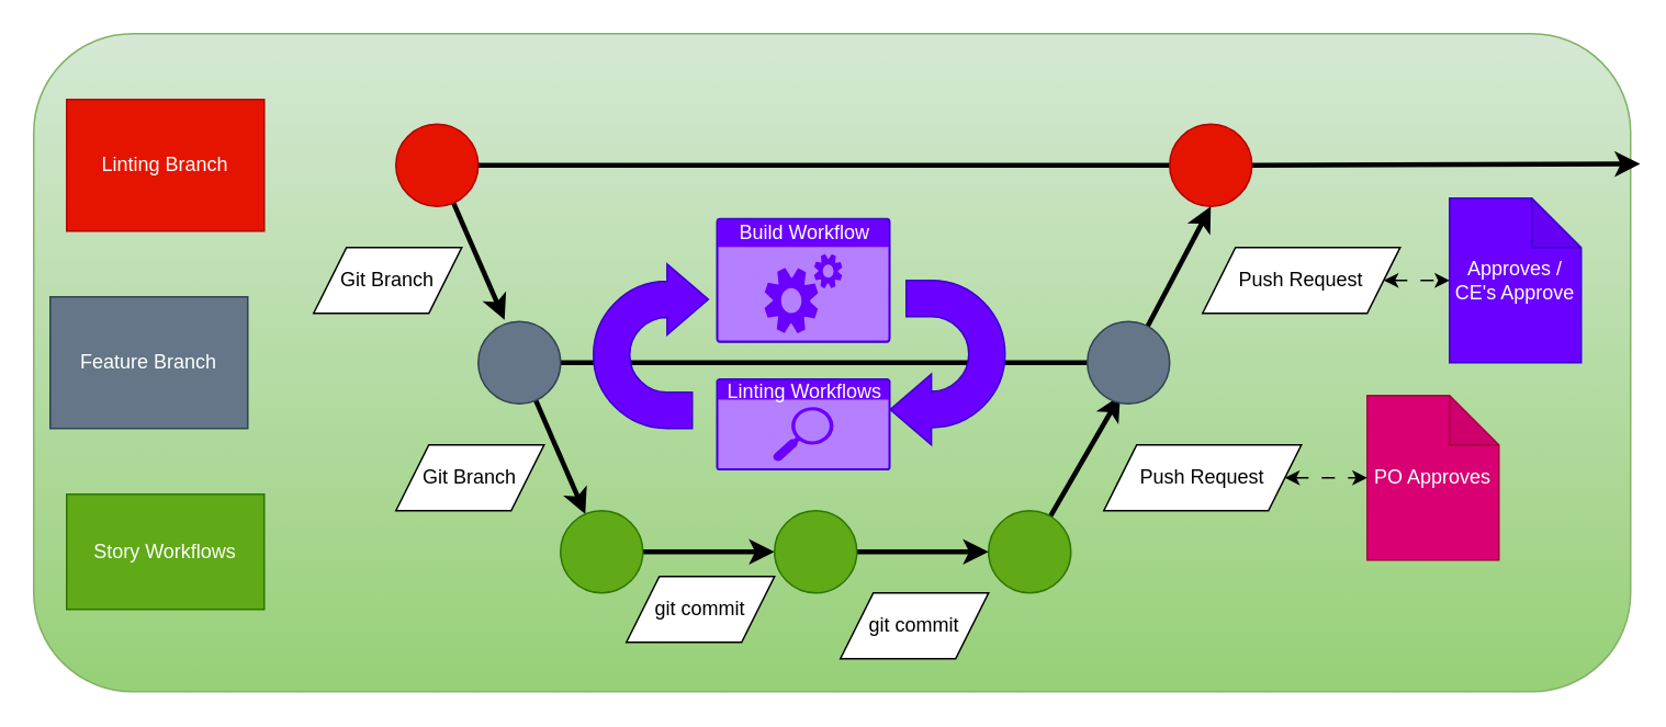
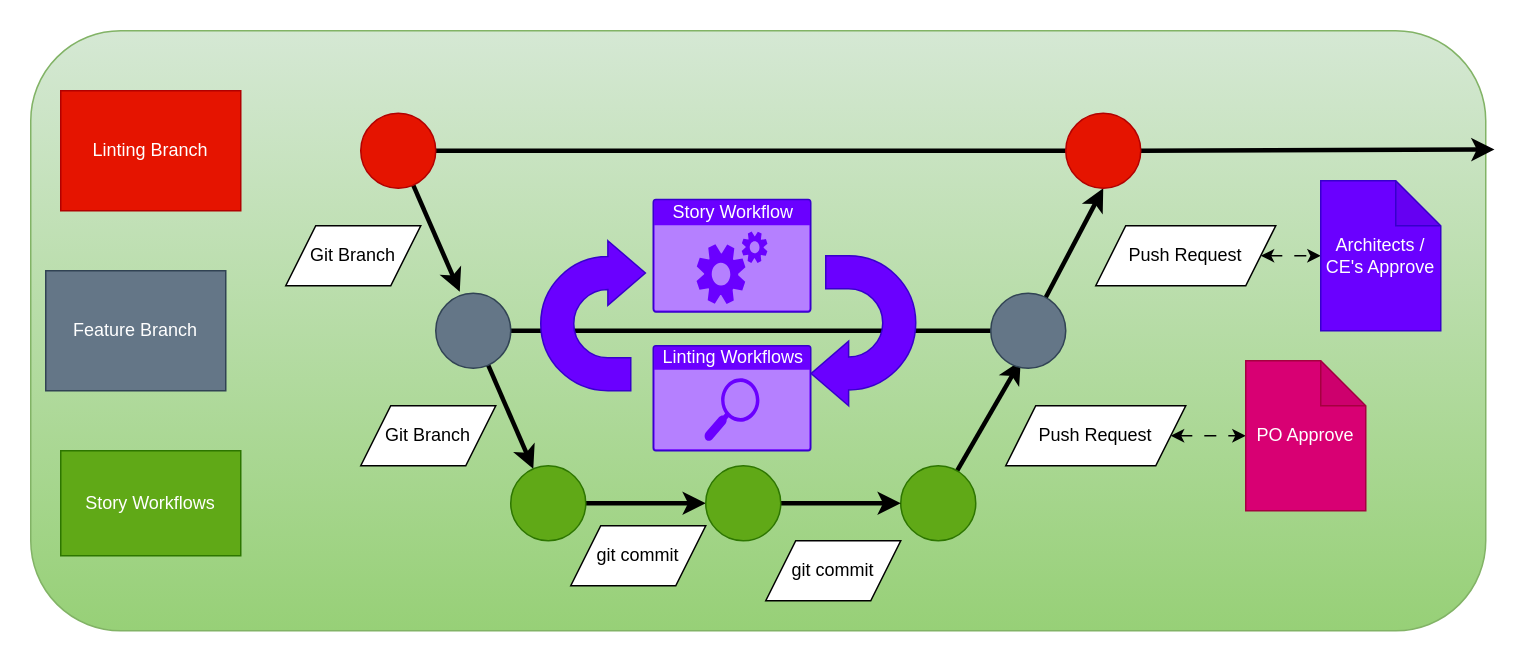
- <mxCell id="32" value="Build Workflow" style="html=1;strokeColor=#3700CC;fillColor=#6a00ff;labelPosition=center;verticalLabelPosition=middle;verticalAlign=top;align=center;fontSize=12;outlineConnect=0;spacingTop=-6;fontColor=#ffffff;sketch=0;shape=mxgraph.sitemap.services;" vertex="1" parent="1"><mxGeometry x="435" y="132.5" width="105" height="75" as="geometry" /></mxCell>
+ <mxCell id="32" value="Story Workflow" style="html=1;strokeColor=#3700CC;fillColor=#6a00ff;labelPosition=center;verticalLabelPosition=middle;verticalAlign=top;align=center;fontSize=12;outlineConnect=0;spacingTop=-6;fontColor=#ffffff;sketch=0;shape=mxgraph.sitemap.services;" vertex="1" parent="1"><mxGeometry x="435" y="132.5" width="105" height="75" as="geometry" /></mxCell>
- <mxCell id="31" value="Approves / CE's Approve" style="shape=note;whiteSpace=wrap;html=1;backgroundOutline=1;darkOpacity=0.05;fillColor=#6a00ff;strokeColor=#3700CC;fontColor=#ffffff;" vertex="1" parent="1"><mxGeometry x="880" y="120" width="80" height="100" as="geometry" /></mxCell>
+ <mxCell id="31" value="Architects / CE's Approve" style="shape=note;whiteSpace=wrap;html=1;backgroundOutline=1;darkOpacity=0.05;fillColor=#6a00ff;strokeColor=#3700CC;fontColor=#ffffff;" vertex="1" parent="1"><mxGeometry x="880" y="120" width="80" height="100" as="geometry" /></mxCell>
- <mxCell id="33" value="Linting Workflows" style="html=1;strokeColor=#3700CC;fillColor=#6a00ff;labelPosition=center;verticalLabelPosition=middle;verticalAlign=top;align=center;fontSize=12;outlineConnect=0;spacingTop=-6;fontColor=#ffffff;sketch=0;shape=mxgraph.sitemap.search;" vertex="1" parent="1"><mxGeometry x="435" y="230" width="105" height="55" as="geometry" /></mxCell>
+ <mxCell id="33" value="Linting Workflows" style="html=1;strokeColor=#3700CC;fillColor=#6a00ff;labelPosition=center;verticalLabelPosition=middle;verticalAlign=top;align=center;fontSize=12;outlineConnect=0;spacingTop=-6;fontColor=#ffffff;sketch=0;shape=mxgraph.sitemap.search;" vertex="1" parent="1"><mxGeometry x="435" y="230" width="105" height="70" as="geometry" /></mxCell>
- <mxCell id="30" value="PO Approves" style="shape=note;whiteSpace=wrap;html=1;backgroundOutline=1;darkOpacity=0.05;fillColor=#d80073;strokeColor=#A50040;fontColor=#ffffff;" vertex="1" parent="1"><mxGeometry x="830" y="240" width="80" height="100" as="geometry" /></mxCell>
+ <mxCell id="30" value="PO Approve" style="shape=note;whiteSpace=wrap;html=1;backgroundOutline=1;darkOpacity=0.05;fillColor=#d80073;strokeColor=#A50040;fontColor=#ffffff;" vertex="1" parent="1"><mxGeometry x="830" y="240" width="80" height="100" as="geometry" /></mxCell>
